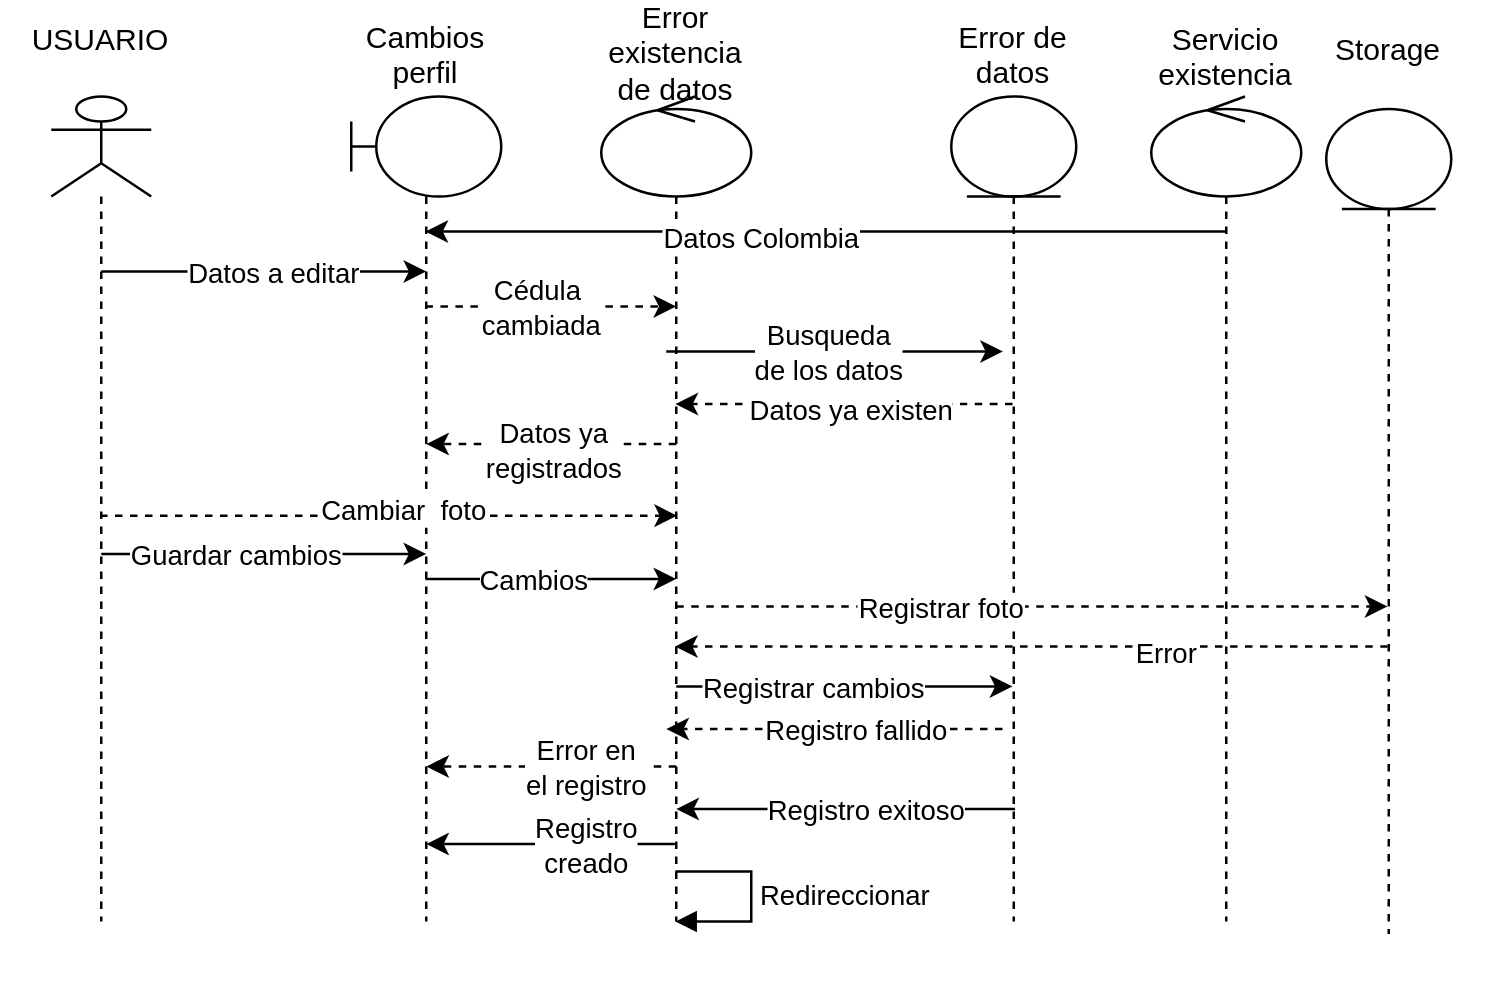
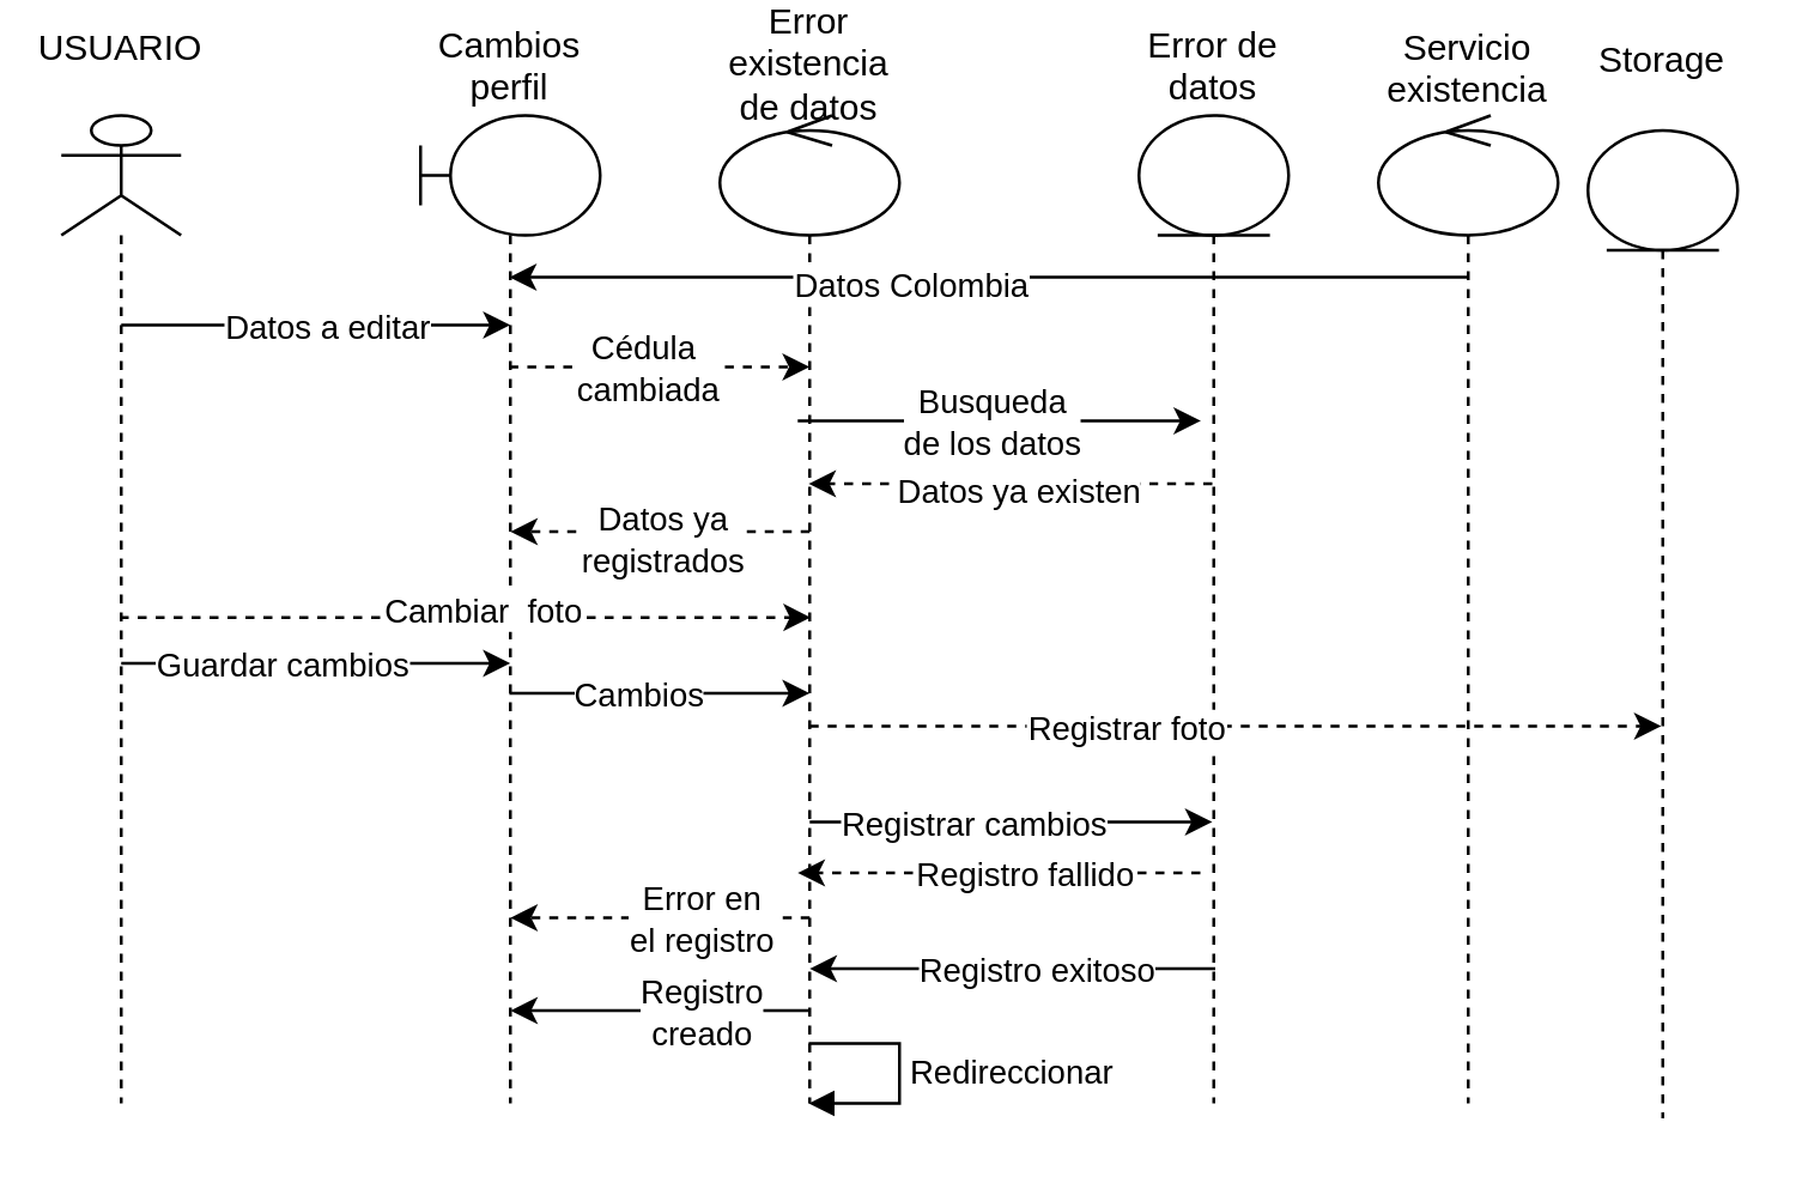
- <mxCell id="39" value="" style="endArrow=classic;html=1;dashed=1;" edge="1" parent="1" source="36" target="4"><mxGeometry width="50" height="50" relative="1" as="geometry"><mxPoint x="295.5" y="250" as="sourcePoint" /><mxPoint x="600" y="250" as="targetPoint" /><Array as="points"><mxPoint x="550" y="240" /></Array></mxGeometry></mxCell>
- <mxCell id="40" value="Error" style="edgeLabel;html=1;align=center;verticalAlign=middle;resizable=0;points=[];" vertex="1" connectable="0" parent="39"><mxGeometry x="-0.315" y="1" relative="1" as="geometry"><mxPoint x="8.83" y="1" as="offset" /></mxGeometry></mxCell>
